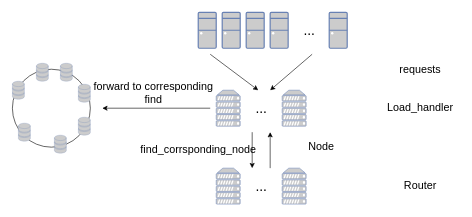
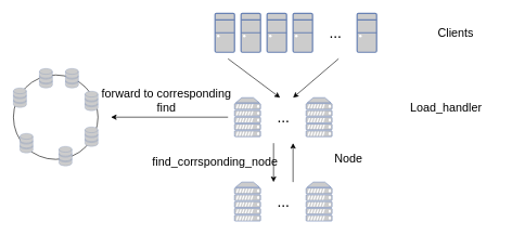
+ <mxCell id="8" value="Clients" style="text;html=1;align=center;verticalAlign=middle;resizable=0;points=[];autosize=1;fontSize=18;" parent="1" vertex="1"><mxGeometry x="665" y="35" width="70" height="30" as="geometry" /></mxCell>
- <mxCell id="20" value="requests" style="text;html=1;align=center;verticalAlign=middle;resizable=0;points=[];autosize=1;fontSize=18;" parent="1" vertex="1"><mxGeometry x="660" y="100" width="80" height="30" as="geometry" /></mxCell>
- <mxCell id="12" value="Load_handler" style="text;html=1;align=center;verticalAlign=middle;resizable=0;points=[];autosize=1;fontSize=18;" parent="1" vertex="1"><mxGeometry x="635" y="165" width="130" height="30" as="geometry" /></mxCell>
+ <mxCell id="12" value="Load_handler" style="text;html=1;align=center;verticalAlign=middle;resizable=0;points=[];autosize=1;fontSize=18;" parent="1" vertex="1"><mxGeometry x="620" y="150" width="130" height="30" as="geometry" /></mxCell>
- <mxCell id="33" value="Router" style="text;html=1;align=center;verticalAlign=middle;resizable=0;points=[];autosize=1;fontSize=18;" vertex="1" parent="1"><mxGeometry x="665" y="295" width="70" height="30" as="geometry" /></mxCell>
